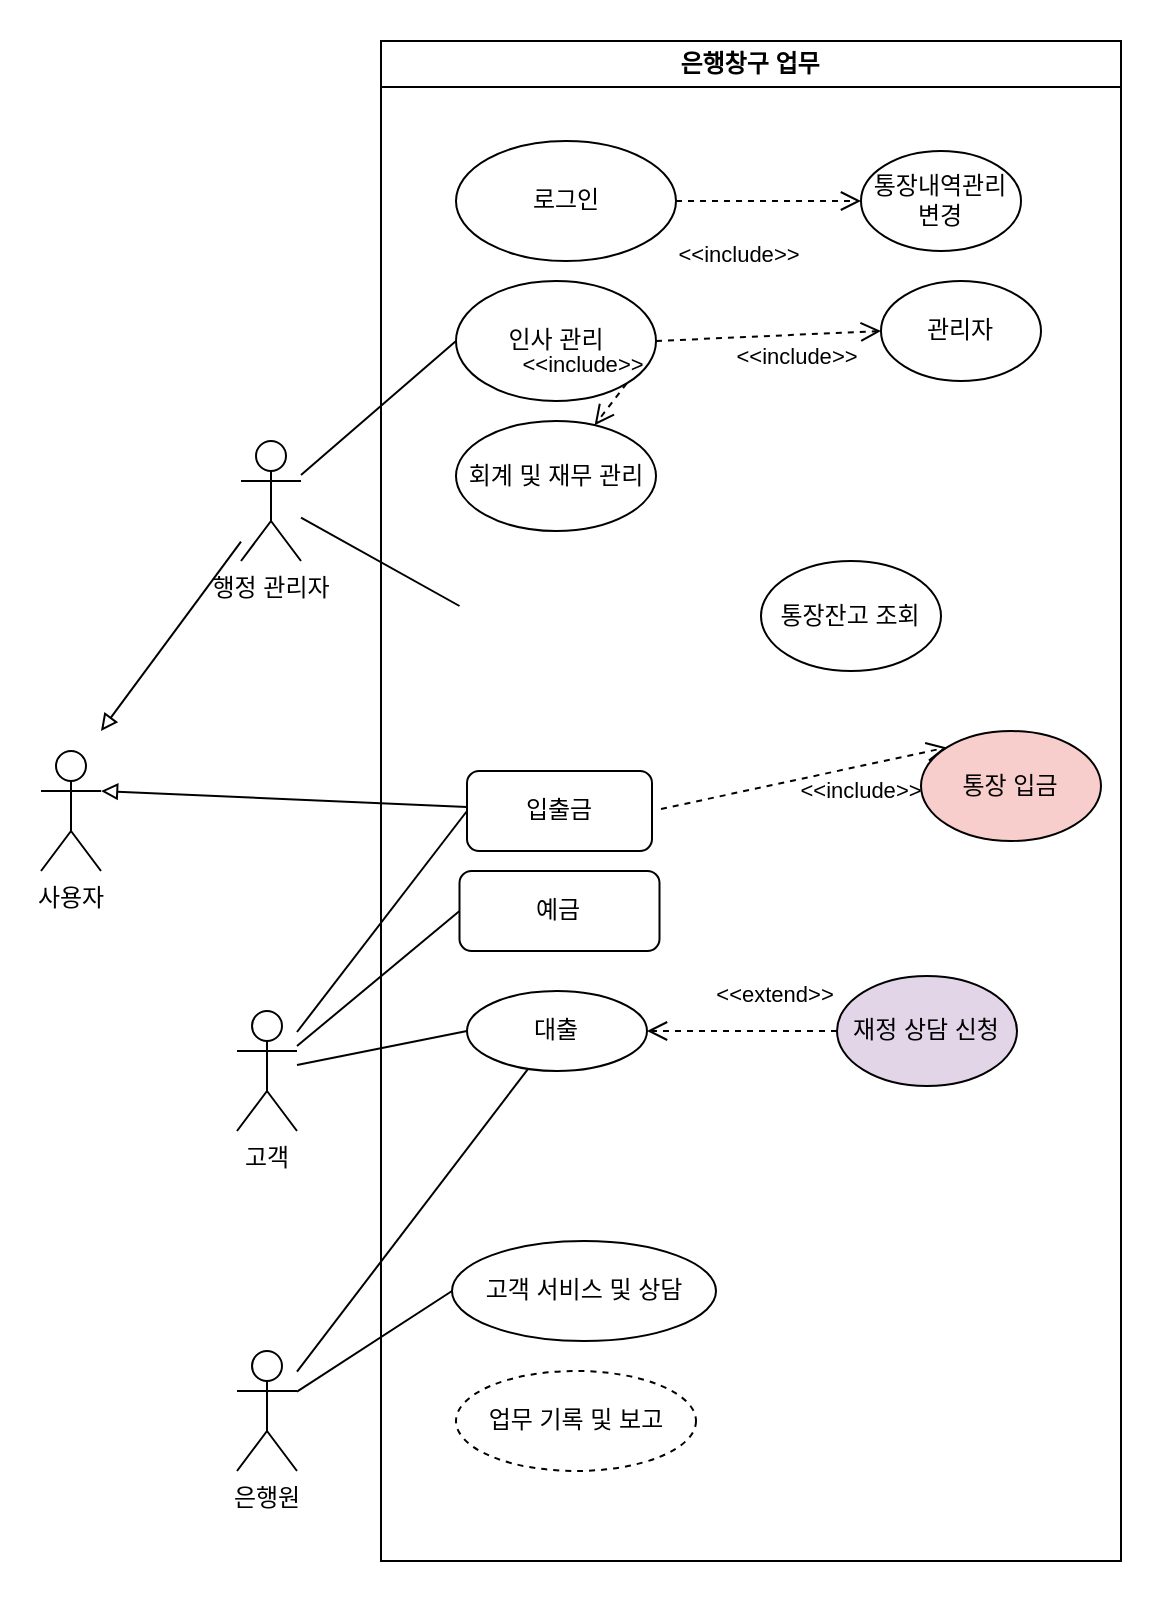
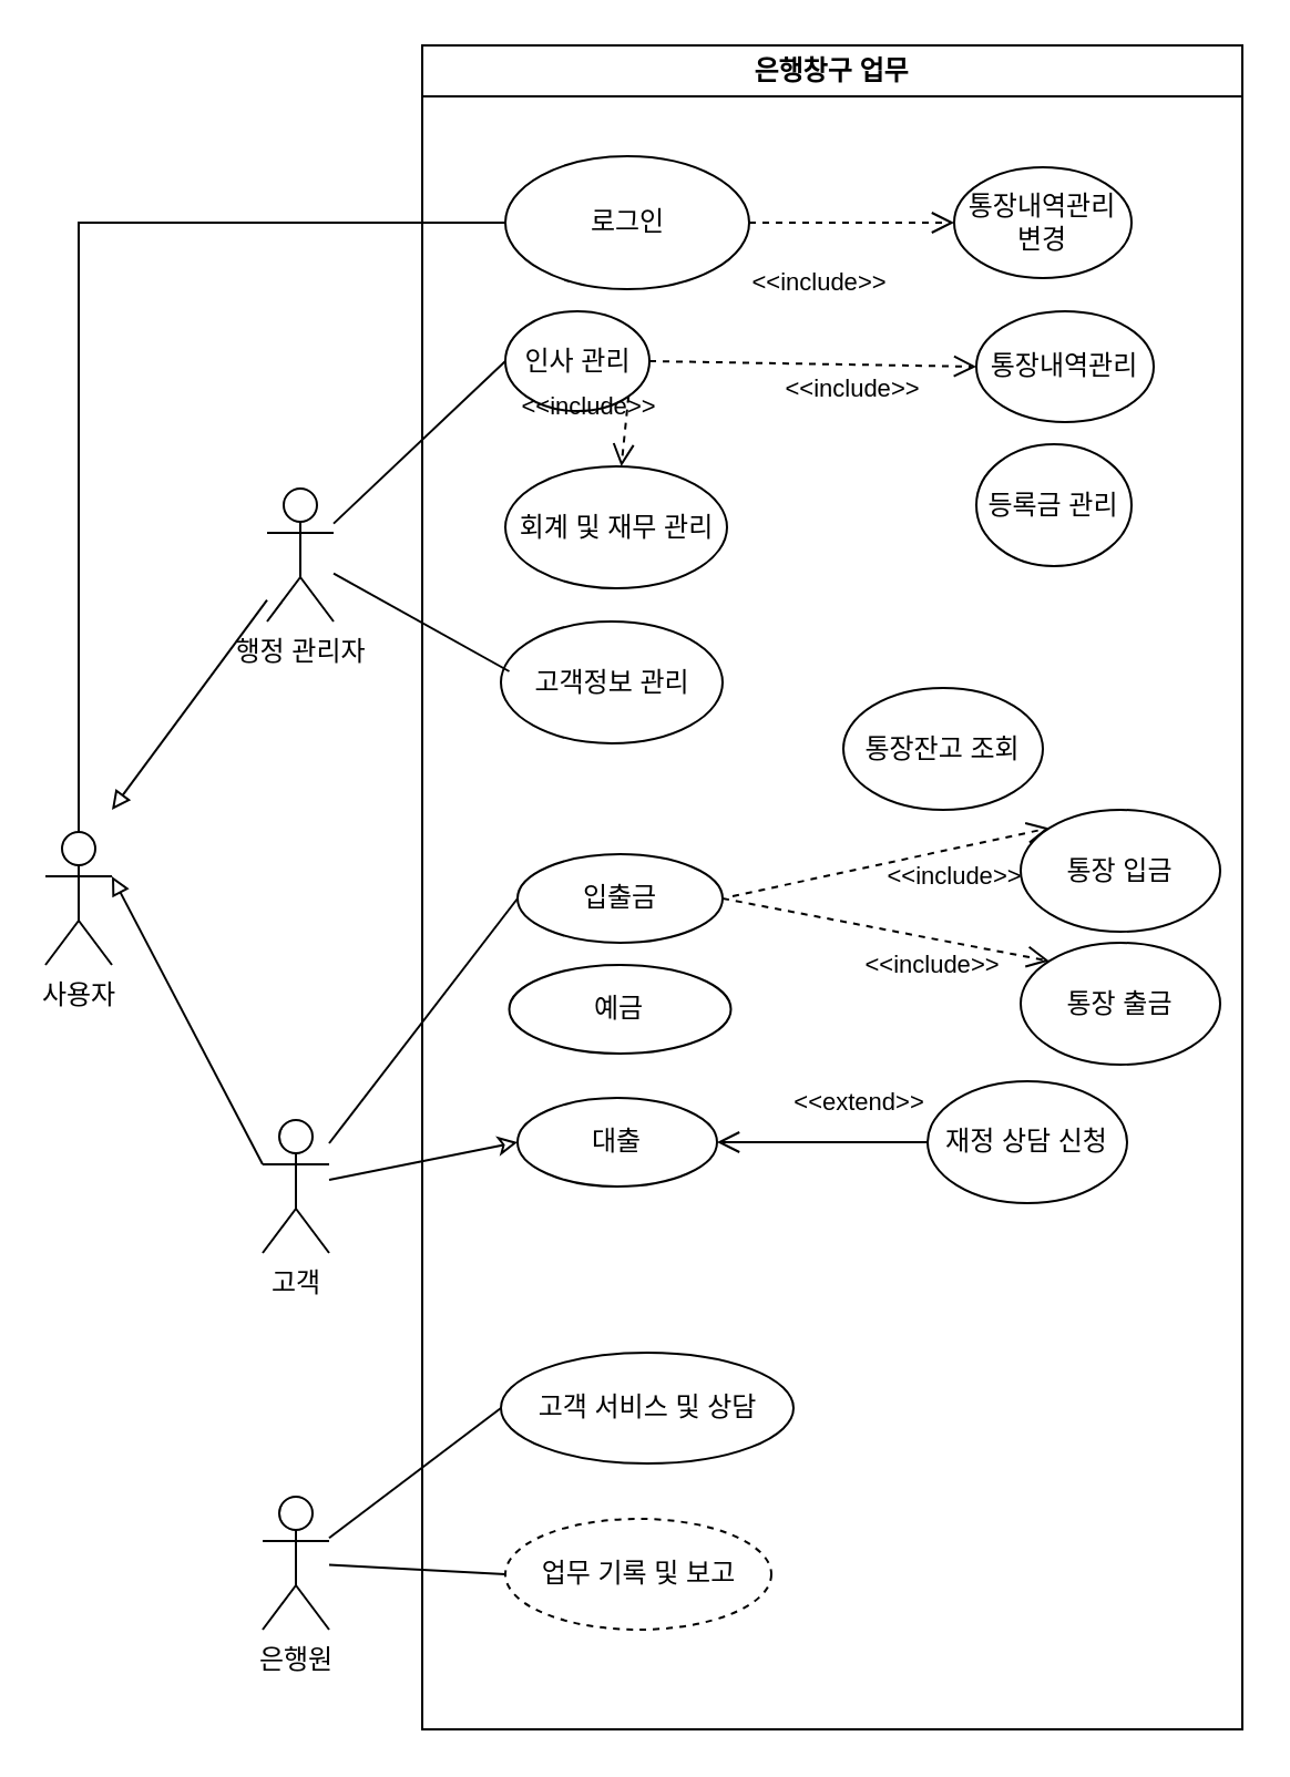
+ <mxCell id="36" style="rounded=0;orthogonalLoop=1;jettySize=auto;html=1;entryX=0;entryY=0.5;entryDx=0;entryDy=0;exitX=0.5;exitY=0;exitDx=0;exitDy=0;exitPerimeter=0;endArrow=none;endFill=0;" edge="1" parent="1" source="35" target="3"><mxGeometry relative="1" as="geometry"><mxPoint x="80" y="180" as="targetPoint" /><mxPoint x="10" y="275" as="sourcePoint" /><Array as="points"><mxPoint x="35" y="100" /></Array></mxGeometry></mxCell>
- <mxCell id="7" value="관리자" style="ellipse;whiteSpace=wrap;html=1;" vertex="1" parent="2"><mxGeometry x="250" y="120" width="80" height="50" as="geometry" /></mxCell>
+ <mxCell id="7" value="통장내역관리" style="ellipse;whiteSpace=wrap;html=1;" vertex="1" parent="2"><mxGeometry x="250" y="120" width="80" height="50" as="geometry" /></mxCell>
- <mxCell id="4" value="인사 관리" style="ellipse;whiteSpace=wrap;html=1;" vertex="1" parent="2"><mxGeometry x="37.5" y="120" width="100" height="60" as="geometry" /></mxCell>
+ <mxCell id="4" value="인사 관리" style="ellipse;whiteSpace=wrap;html=1;" vertex="1" parent="2"><mxGeometry x="37.5" y="120" width="65" height="45" as="geometry" /></mxCell>
+ <mxCell id="6" value="등록금 관리" style="ellipse;whiteSpace=wrap;html=1;" vertex="1" parent="2"><mxGeometry x="250" y="180" width="70" height="55" as="geometry" /></mxCell>
+ <mxCell id="12" value="고객정보 관리" style="ellipse;whiteSpace=wrap;html=1;" vertex="1" parent="2"><mxGeometry x="35.5" y="260" width="100" height="55" as="geometry" /></mxCell>
- <mxCell id="20" value="통장잔고 조회" style="ellipse;whiteSpace=wrap;html=1;" vertex="1" parent="2"><mxGeometry x="190" y="260" width="90" height="55" as="geometry" /></mxCell>
+ <mxCell id="20" value="통장잔고 조회" style="ellipse;whiteSpace=wrap;html=1;" vertex="1" parent="2"><mxGeometry x="190" y="290" width="90" height="55" as="geometry" /></mxCell>
- <mxCell id="30" value="통장 입금" style="ellipse;whiteSpace=wrap;html=1;fillColor=#f8cecc;" vertex="1" parent="2"><mxGeometry x="270" y="345" width="90" height="55" as="geometry" /></mxCell>
+ <mxCell id="30" value="통장 입금" style="ellipse;whiteSpace=wrap;html=1;" vertex="1" parent="2"><mxGeometry x="270" y="345" width="90" height="55" as="geometry" /></mxCell>
- <mxCell id="37" style="rounded=0;orthogonalLoop=1;jettySize=auto;html=1;startArrow=block;startFill=0;endArrow=none;endFill=0;exitX=1;exitY=0.333;exitDx=0;exitDy=0;exitPerimeter=0;" edge="1" parent="1" source="35" target="16"><mxGeometry relative="1" as="geometry"><mxPoint x="170" y="320" as="targetPoint" /><mxPoint x="100" y="415" as="sourcePoint" /></mxGeometry></mxCell>
+ <mxCell id="37" style="rounded=0;orthogonalLoop=1;jettySize=auto;html=1;startArrow=block;startFill=0;endArrow=none;endFill=0;exitX=1;exitY=0.333;exitDx=0;exitDy=0;exitPerimeter=0;entryX=0;entryY=0.333;entryDx=0;entryDy=0;entryPerimeter=0;" edge="1" parent="1" source="35" target="22"><mxGeometry relative="1" as="geometry"><mxPoint x="170" y="320" as="targetPoint" /><mxPoint x="100" y="415" as="sourcePoint" /></mxGeometry></mxCell>
- <mxCell id="16" value="입출금" style="whiteSpace=wrap;html=1;rounded=1;" vertex="1" parent="2"><mxGeometry x="43" y="365" width="92.5" height="40" as="geometry" /></mxCell>
+ <mxCell id="16" value="입출금" style="ellipse;whiteSpace=wrap;html=1;" vertex="1" parent="2"><mxGeometry x="43" y="365" width="92.5" height="40" as="geometry" /></mxCell>
+ <mxCell id="32" value="&amp;lt;&amp;lt;include&lt;span style=&quot;background-color: initial;&quot;&gt;&amp;gt;&amp;gt;&lt;/span&gt;" style="endArrow=open;startArrow=none;endFill=0;startFill=0;endSize=8;html=1;verticalAlign=bottom;dashed=1;labelBackgroundColor=none;rounded=0;strokeColor=default;align=center;fontFamily=Helvetica;fontSize=11;fontColor=default;entryX=0;entryY=0;entryDx=0;entryDy=0;exitX=1;exitY=0.5;exitDx=0;exitDy=0;" edge="1" parent="2" source="16" target="31"><mxGeometry x="0.336" y="-21" width="160" relative="1" as="geometry"><mxPoint x="147.5" y="436" as="sourcePoint" /><mxPoint x="290.5" y="405" as="targetPoint" /><mxPoint as="offset" /></mxGeometry></mxCell>
+ <mxCell id="31" value="통장 출금" style="ellipse;whiteSpace=wrap;html=1;" vertex="1" parent="2"><mxGeometry x="270" y="405" width="90" height="55" as="geometry" /></mxCell>
- <mxCell id="15" value="예금" style="whiteSpace=wrap;html=1;rounded=1;" vertex="1" parent="2"><mxGeometry x="39.25" y="415" width="100" height="40" as="geometry" /></mxCell>
+ <mxCell id="15" value="예금" style="ellipse;whiteSpace=wrap;html=1;" vertex="1" parent="2"><mxGeometry x="39.25" y="415" width="100" height="40" as="geometry" /></mxCell>
- <mxCell id="23" style="edgeStyle=none;rounded=0;orthogonalLoop=1;jettySize=auto;html=1;strokeColor=default;align=center;verticalAlign=middle;fontFamily=Helvetica;fontSize=11;fontColor=default;labelBackgroundColor=default;endArrow=none;endFill=0;entryX=0;entryY=0.5;entryDx=0;entryDy=0;" edge="1" parent="2" source="22" target="15"><mxGeometry relative="1" as="geometry"><mxPoint x="-32" y="485" as="sourcePoint" /><mxPoint x="38" y="495" as="targetPoint" /></mxGeometry></mxCell>
- <mxCell id="19" value="&amp;lt;&amp;lt;extend&lt;span style=&quot;background-color: initial;&quot;&gt;&amp;gt;&amp;gt;&lt;/span&gt;" style="endArrow=open;startArrow=none;endFill=0;startFill=0;endSize=8;html=1;verticalAlign=bottom;dashed=1;labelBackgroundColor=none;rounded=0;strokeColor=default;align=center;fontFamily=Helvetica;fontSize=11;fontColor=default;exitX=0;exitY=0.5;exitDx=0;exitDy=0;entryX=1;entryY=0.5;entryDx=0;entryDy=0;" edge="1" parent="2" source="18" target="13"><mxGeometry x="-0.338" y="-9" width="160" relative="1" as="geometry"><mxPoint x="278" y="519.5" as="sourcePoint" /><mxPoint x="158" y="455.5" as="targetPoint" /><mxPoint as="offset" /></mxGeometry></mxCell>
+ <mxCell id="19" value="&amp;lt;&amp;lt;extend&lt;span style=&quot;background-color: initial;&quot;&gt;&amp;gt;&amp;gt;&lt;/span&gt;" style="endArrow=open;startArrow=none;endFill=0;startFill=0;endSize=8;html=1;verticalAlign=bottom;dashed=0;labelBackgroundColor=none;rounded=0;strokeColor=default;align=center;fontFamily=Helvetica;fontSize=11;fontColor=default;exitX=0;exitY=0.5;exitDx=0;exitDy=0;entryX=1;entryY=0.5;entryDx=0;entryDy=0;" edge="1" parent="2" source="18" target="13"><mxGeometry x="-0.338" y="-9" width="160" relative="1" as="geometry"><mxPoint x="278" y="519.5" as="sourcePoint" /><mxPoint x="158" y="455.5" as="targetPoint" /><mxPoint as="offset" /></mxGeometry></mxCell>
- <mxCell id="18" value="재정 상담 신청" style="ellipse;whiteSpace=wrap;html=1;fillColor=#e1d5e7;" vertex="1" parent="2"><mxGeometry x="228" y="467.5" width="90" height="55" as="geometry" /></mxCell>
+ <mxCell id="18" value="재정 상담 신청" style="ellipse;whiteSpace=wrap;html=1;" vertex="1" parent="2"><mxGeometry x="228" y="467.5" width="90" height="55" as="geometry" /></mxCell>
- <mxCell id="24" style="edgeStyle=none;rounded=0;orthogonalLoop=1;jettySize=auto;html=1;strokeColor=default;align=center;verticalAlign=middle;fontFamily=Helvetica;fontSize=11;fontColor=default;labelBackgroundColor=default;endArrow=none;endFill=0;entryX=0;entryY=0.5;entryDx=0;entryDy=0;" edge="1" parent="2" source="22" target="13"><mxGeometry relative="1" as="geometry"><mxPoint x="18" y="585" as="sourcePoint" /><mxPoint x="98" y="595" as="targetPoint" /></mxGeometry></mxCell>
+ <mxCell id="24" style="edgeStyle=none;rounded=0;orthogonalLoop=1;jettySize=auto;html=1;strokeColor=default;align=center;verticalAlign=middle;fontFamily=Helvetica;fontSize=11;fontColor=default;labelBackgroundColor=default;endArrow=classic;endFill=0;entryX=0;entryY=0.5;entryDx=0;entryDy=0;" edge="1" parent="2" source="22" target="13"><mxGeometry relative="1" as="geometry"><mxPoint x="18" y="585" as="sourcePoint" /><mxPoint x="98" y="595" as="targetPoint" /></mxGeometry></mxCell>
- <mxCell id="26" style="edgeStyle=none;rounded=0;orthogonalLoop=1;jettySize=auto;html=1;strokeColor=default;align=center;verticalAlign=middle;fontFamily=Helvetica;fontSize=11;fontColor=default;labelBackgroundColor=default;endArrow=none;endFill=0;" edge="1" parent="2" source="21" target="13"><mxGeometry relative="1" as="geometry"><mxPoint x="-22" y="746" as="sourcePoint" /><mxPoint x="28" y="715" as="targetPoint" /></mxGeometry></mxCell>
+ <mxCell id="26" style="edgeStyle=none;rounded=0;orthogonalLoop=1;jettySize=auto;html=1;strokeColor=default;align=center;verticalAlign=middle;fontFamily=Helvetica;fontSize=11;fontColor=default;labelBackgroundColor=default;endArrow=none;endFill=0;entryX=0;entryY=0.5;entryDx=0;entryDy=0;" edge="1" parent="2" source="21" target="17"><mxGeometry relative="1" as="geometry"><mxPoint x="-22" y="746" as="sourcePoint" /><mxPoint x="28" y="715" as="targetPoint" /></mxGeometry></mxCell>
- <mxCell id="14" value="고객 서비스 및 상담" style="ellipse;whiteSpace=wrap;html=1;" vertex="1" parent="2"><mxGeometry x="35.5" y="600" width="132" height="50" as="geometry" /></mxCell>
+ <mxCell id="14" value="고객 서비스 및 상담" style="ellipse;whiteSpace=wrap;html=1;" vertex="1" parent="2"><mxGeometry x="35.5" y="590" width="132" height="50" as="geometry" /></mxCell>
